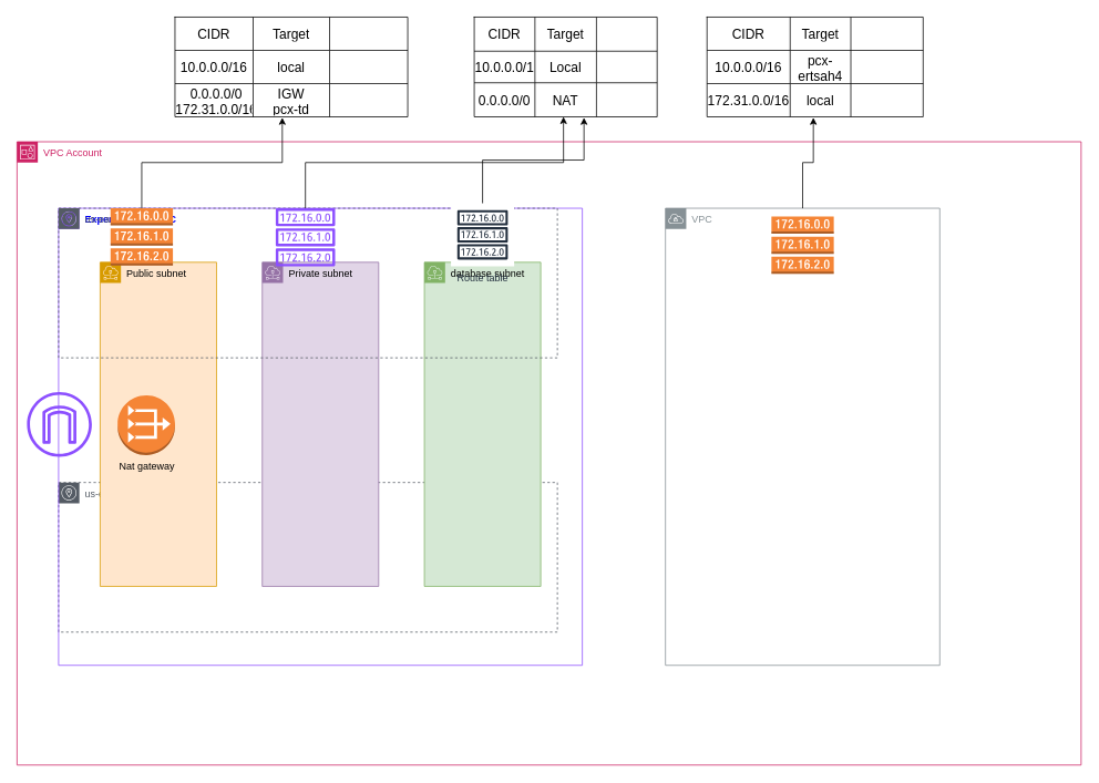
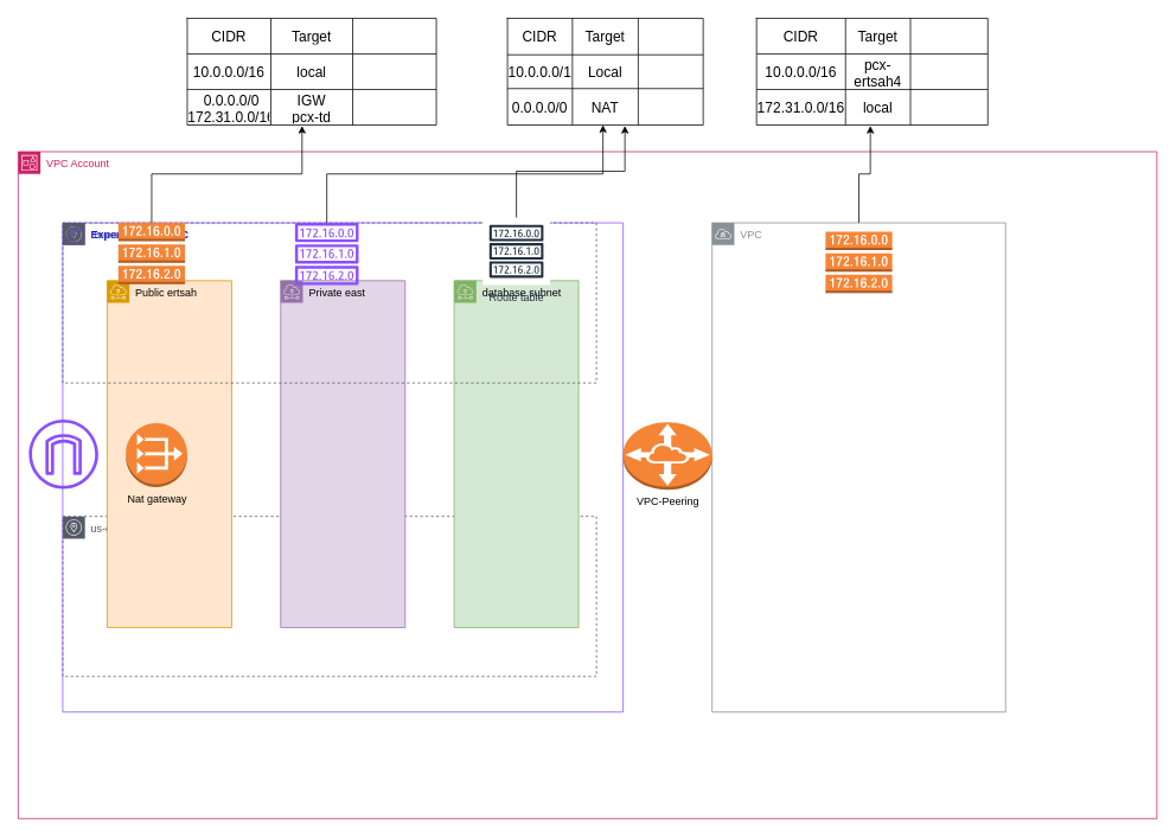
- <mxCell id="7" value="Public subnet" style="sketch=0;outlineConnect=0;html=1;whiteSpace=wrap;fontSize=12;fontStyle=0;shape=mxgraph.aws4.group;grIcon=mxgraph.aws4.group_subnet;strokeColor=#d79b00;fillColor=#ffe6cc;verticalAlign=top;align=left;spacingLeft=30;dashed=0;" vertex="1" parent="2"><mxGeometry x="100" y="145" width="140" height="390" as="geometry" /></mxCell>
+ <mxCell id="7" value="Public ertsah" style="sketch=0;outlineConnect=0;html=1;whiteSpace=wrap;fontSize=12;fontStyle=0;shape=mxgraph.aws4.group;grIcon=mxgraph.aws4.group_subnet;strokeColor=#d79b00;fillColor=#ffe6cc;verticalAlign=top;align=left;spacingLeft=30;dashed=0;" vertex="1" parent="2"><mxGeometry x="100" y="145" width="140" height="390" as="geometry" /></mxCell>
- <mxCell id="5" value="Private subnet" style="sketch=0;outlineConnect=0;html=1;whiteSpace=wrap;fontSize=12;fontStyle=0;shape=mxgraph.aws4.group;grIcon=mxgraph.aws4.group_subnet;strokeColor=#9673a6;fillColor=#e1d5e7;verticalAlign=top;align=left;spacingLeft=30;dashed=0;" vertex="1" parent="4"><mxGeometry x="245" y="65" width="140" height="390" as="geometry" /></mxCell>
+ <mxCell id="5" value="Private east" style="sketch=0;outlineConnect=0;html=1;whiteSpace=wrap;fontSize=12;fontStyle=0;shape=mxgraph.aws4.group;grIcon=mxgraph.aws4.group_subnet;strokeColor=#9673a6;fillColor=#e1d5e7;verticalAlign=top;align=left;spacingLeft=30;dashed=0;" vertex="1" parent="4"><mxGeometry x="245" y="65" width="140" height="390" as="geometry" /></mxCell>
+ <mxCell id="13" value="VPC-Peering" style="outlineConnect=0;dashed=0;verticalLabelPosition=bottom;verticalAlign=top;align=center;html=1;shape=mxgraph.aws3.vpc_peering;fillColor=#F58536;gradientColor=none;" vertex="1" parent="2"><mxGeometry x="680" y="304" width="100" height="76" as="geometry" /></mxCell>
